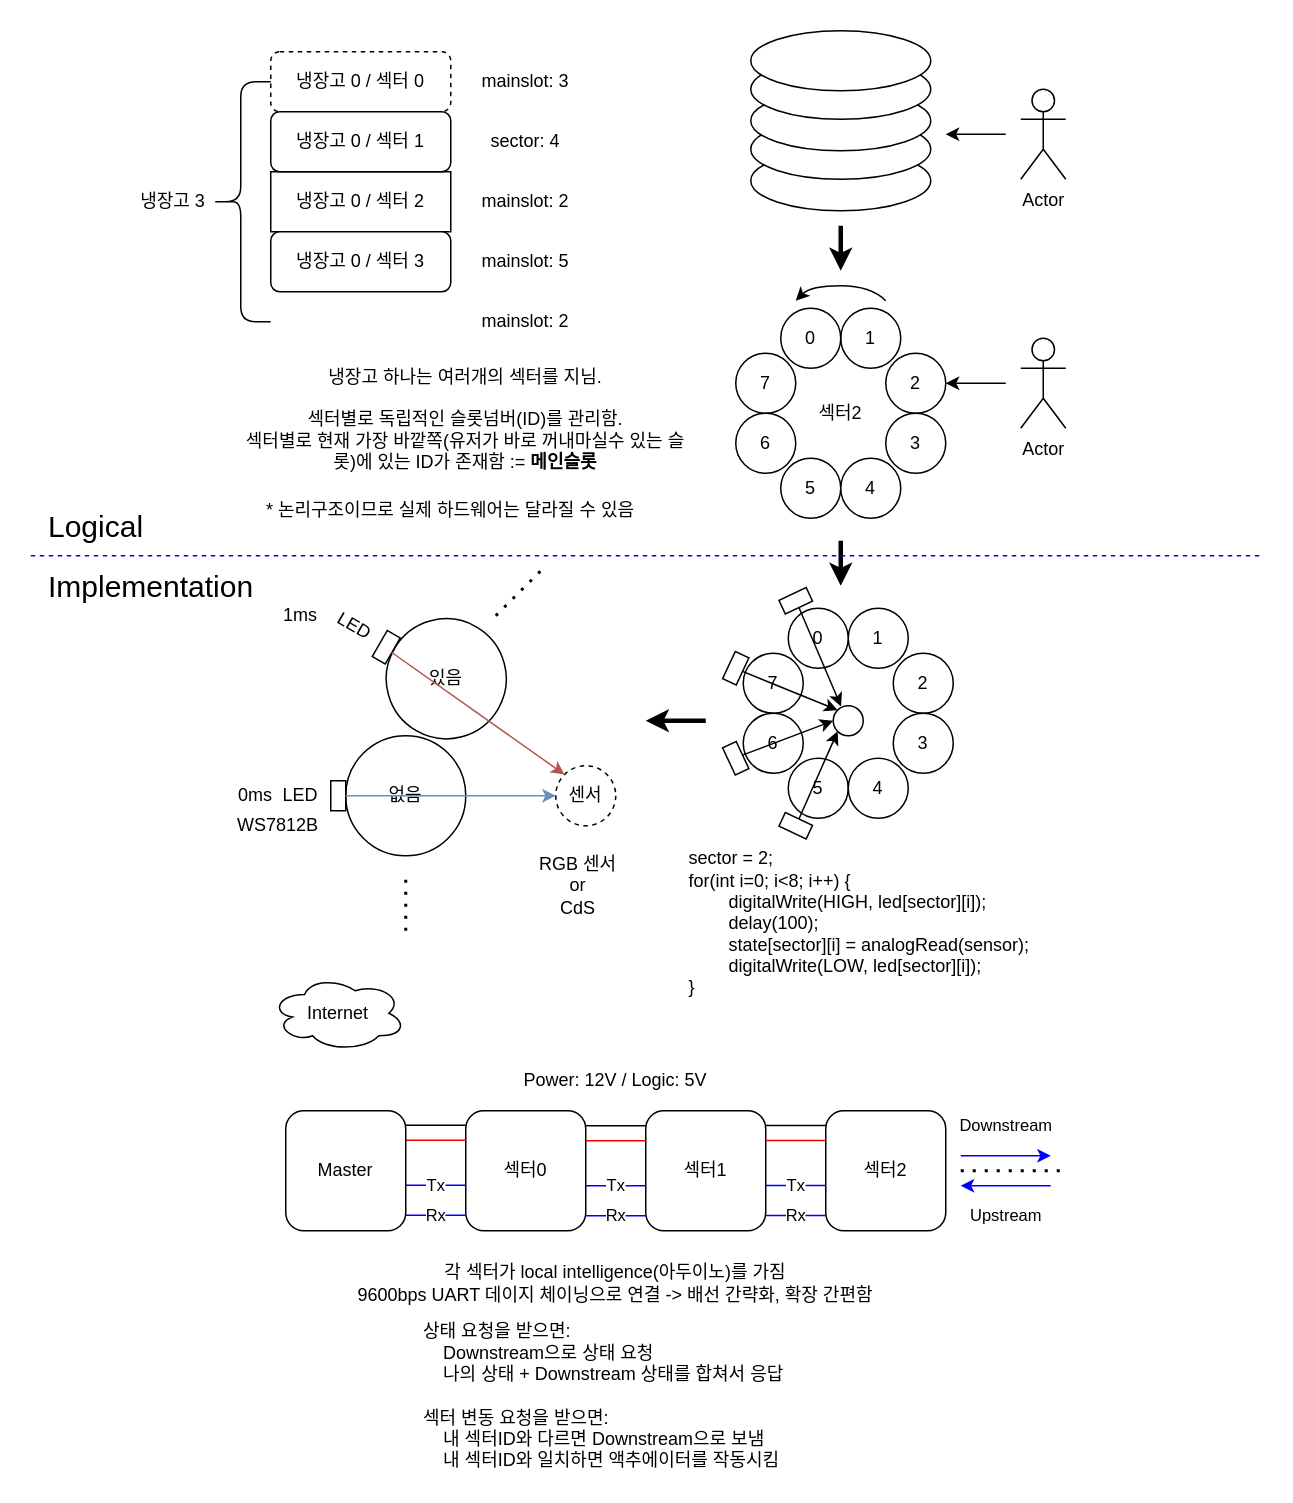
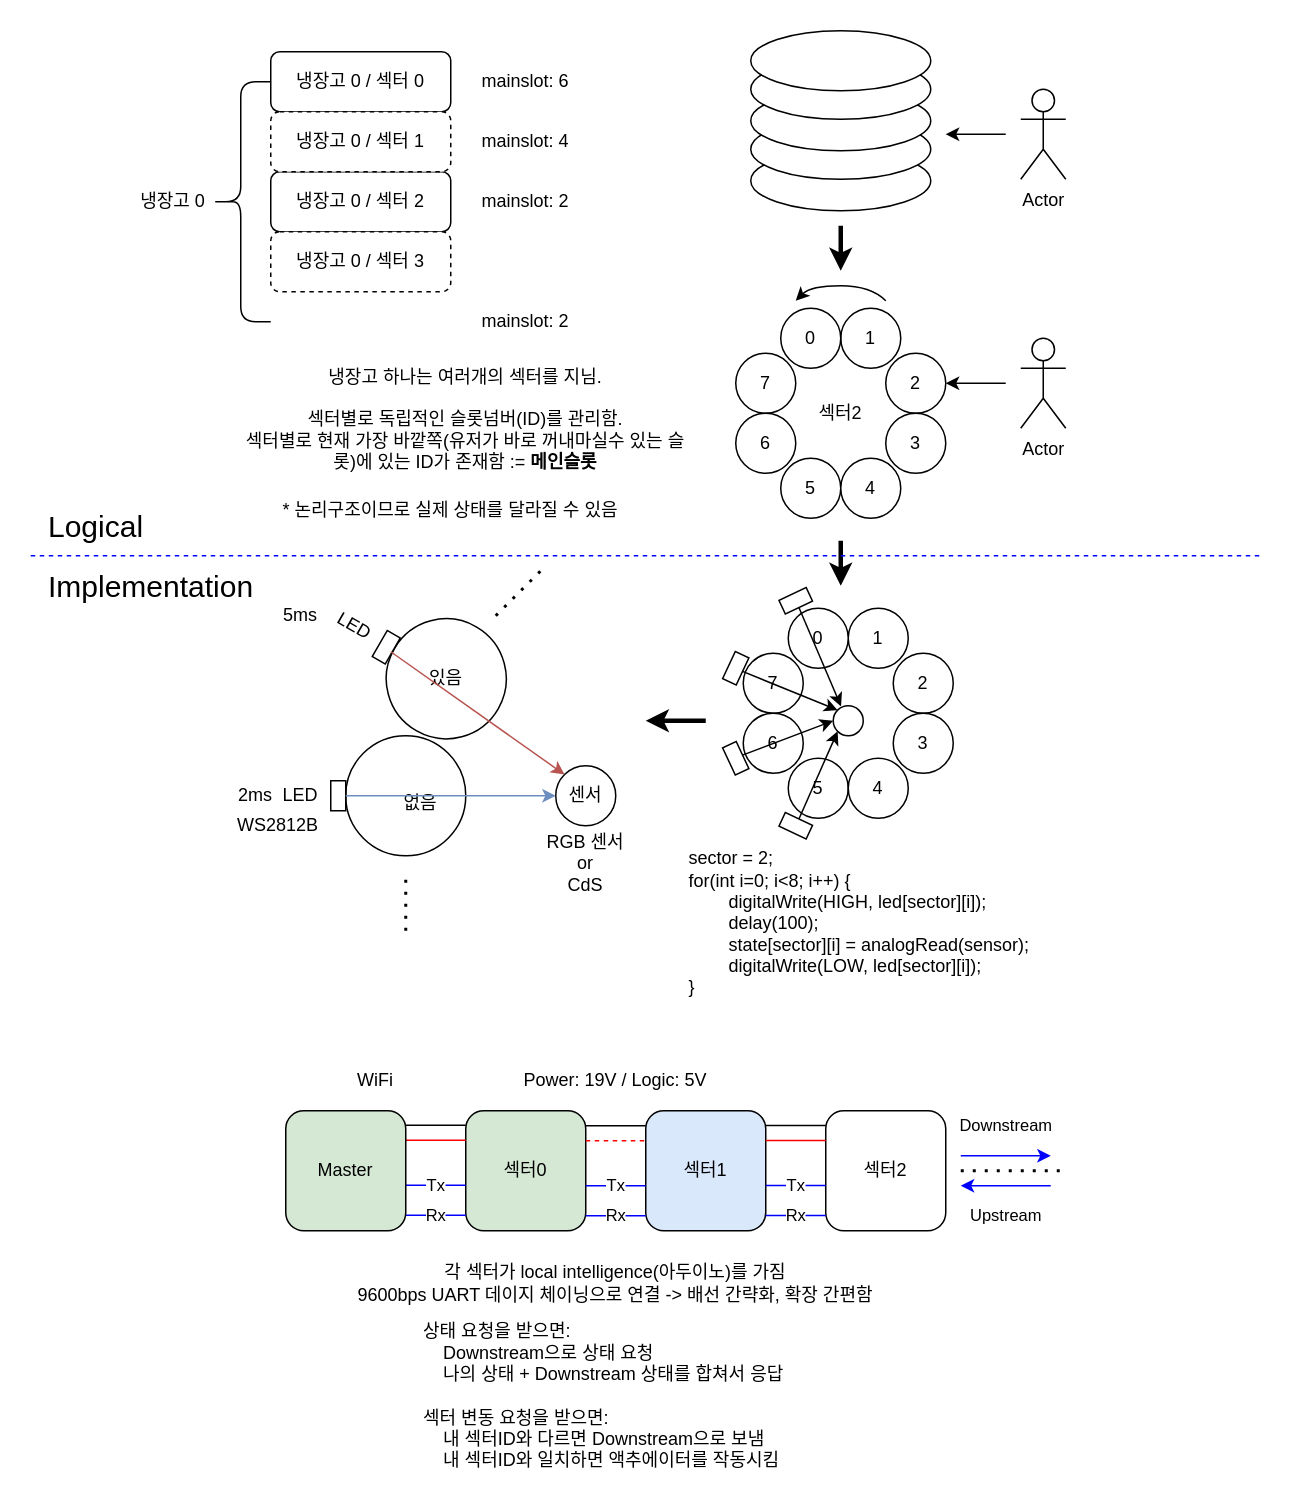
- <mxCell id="2" value="냉장고 0 / 섹터 0" style="rounded=1;whiteSpace=wrap;html=1;dashed=1;" parent="1" vertex="1"><mxGeometry x="180" y="34" width="120" height="40" as="geometry" /></mxCell>
+ <mxCell id="2" value="냉장고 0 / 섹터 0" style="rounded=1;whiteSpace=wrap;html=1;" parent="1" vertex="1"><mxGeometry x="180" y="34" width="120" height="40" as="geometry" /></mxCell>
- <mxCell id="8" value="mainslot: 3" style="text;html=1;strokeColor=none;fillColor=none;align=center;verticalAlign=middle;whiteSpace=wrap;rounded=0;" parent="1" vertex="1"><mxGeometry x="310" y="44" width="80" height="20" as="geometry" /></mxCell>
+ <mxCell id="8" value="mainslot: 6" style="text;html=1;strokeColor=none;fillColor=none;align=center;verticalAlign=middle;whiteSpace=wrap;rounded=0;" parent="1" vertex="1"><mxGeometry x="310" y="44" width="80" height="20" as="geometry" /></mxCell>
- <mxCell id="4" value="냉장고 0 / 섹터 1" style="rounded=1;whiteSpace=wrap;html=1;" parent="1" vertex="1"><mxGeometry x="180" y="74" width="120" height="40" as="geometry" /></mxCell>
+ <mxCell id="4" value="냉장고 0 / 섹터 1" style="rounded=1;whiteSpace=wrap;html=1;dashed=1;" parent="1" vertex="1"><mxGeometry x="180" y="74" width="120" height="40" as="geometry" /></mxCell>
- <mxCell id="9" value="sector: 4" style="text;html=1;strokeColor=none;fillColor=none;align=center;verticalAlign=middle;whiteSpace=wrap;rounded=0;" parent="1" vertex="1"><mxGeometry x="310" y="84" width="80" height="20" as="geometry" /></mxCell>
+ <mxCell id="9" value="mainslot: 4" style="text;html=1;strokeColor=none;fillColor=none;align=center;verticalAlign=middle;whiteSpace=wrap;rounded=0;" parent="1" vertex="1"><mxGeometry x="310" y="84" width="80" height="20" as="geometry" /></mxCell>
- <mxCell id="7" value="냉장고 3" style="text;html=1;strokeColor=none;fillColor=none;align=center;verticalAlign=middle;whiteSpace=wrap;rounded=0;" parent="1" vertex="1"><mxGeometry x="90" y="124" width="50" height="20" as="geometry" /></mxCell>
+ <mxCell id="7" value="냉장고 0" style="text;html=1;strokeColor=none;fillColor=none;align=center;verticalAlign=middle;whiteSpace=wrap;rounded=0;" parent="1" vertex="1"><mxGeometry x="90" y="124" width="50" height="20" as="geometry" /></mxCell>
- <mxCell id="3" value="냉장고 0 / 섹터 2" style="whiteSpace=wrap;html=1;rounded=0;" parent="1" vertex="1"><mxGeometry x="180" y="114" width="120" height="40" as="geometry" /></mxCell>
+ <mxCell id="3" value="냉장고 0 / 섹터 2" style="rounded=1;whiteSpace=wrap;html=1;" parent="1" vertex="1"><mxGeometry x="180" y="114" width="120" height="40" as="geometry" /></mxCell>
- <mxCell id="5" value="냉장고 0 / 섹터 3" style="rounded=1;whiteSpace=wrap;html=1;" parent="1" vertex="1"><mxGeometry x="180" y="154" width="120" height="40" as="geometry" /></mxCell>
+ <mxCell id="5" value="냉장고 0 / 섹터 3" style="rounded=1;whiteSpace=wrap;html=1;dashed=1;" parent="1" vertex="1"><mxGeometry x="180" y="154" width="120" height="40" as="geometry" /></mxCell>
- <mxCell id="11" value="mainslot: 5" style="text;html=1;strokeColor=none;fillColor=none;align=center;verticalAlign=middle;whiteSpace=wrap;rounded=0;" parent="1" vertex="1"><mxGeometry x="310" y="164" width="80" height="20" as="geometry" /></mxCell>
- <mxCell id="25" value="* 논리구조이므로 실제 하드웨어는 달라질 수 있음" style="text;html=1;strokeColor=none;fillColor=none;align=center;verticalAlign=middle;whiteSpace=wrap;rounded=0;" parent="1" vertex="1"><mxGeometry x="160" y="320" width="280" height="40" as="geometry" /></mxCell>
+ <mxCell id="25" value="* 논리구조이므로 실제 상태를 달라질 수 있음" style="text;html=1;strokeColor=none;fillColor=none;align=center;verticalAlign=middle;whiteSpace=wrap;rounded=0;" parent="1" vertex="1"><mxGeometry x="160" y="320" width="280" height="40" as="geometry" /></mxCell>
- <mxCell id="50" value="1ms" style="text;html=1;strokeColor=none;fillColor=none;align=center;verticalAlign=middle;whiteSpace=wrap;rounded=0;" parent="1" vertex="1"><mxGeometry x="180" y="400" width="40" height="20" as="geometry" /></mxCell>
+ <mxCell id="50" value="5ms" style="text;html=1;strokeColor=none;fillColor=none;align=center;verticalAlign=middle;whiteSpace=wrap;rounded=0;" parent="1" vertex="1"><mxGeometry x="180" y="400" width="40" height="20" as="geometry" /></mxCell>
- <mxCell id="49" value="0ms" style="text;html=1;strokeColor=none;fillColor=none;align=center;verticalAlign=middle;whiteSpace=wrap;rounded=0;" parent="1" vertex="1"><mxGeometry x="150" y="520" width="40" height="20" as="geometry" /></mxCell>
+ <mxCell id="49" value="2ms" style="text;html=1;strokeColor=none;fillColor=none;align=center;verticalAlign=middle;whiteSpace=wrap;rounded=0;" parent="1" vertex="1"><mxGeometry x="150" y="520" width="40" height="20" as="geometry" /></mxCell>
- <mxCell id="38" value="없음" style="text;html=1;strokeColor=none;fillColor=none;align=center;verticalAlign=middle;whiteSpace=wrap;rounded=0;" parent="34" vertex="1"><mxGeometry x="70" y="30" width="40" height="20" as="geometry" /></mxCell>
+ <mxCell id="38" value="없음" style="text;html=1;strokeColor=none;fillColor=none;align=center;verticalAlign=middle;whiteSpace=wrap;rounded=0;" parent="34" vertex="1"><mxGeometry x="80" y="35" width="40" height="20" as="geometry" /></mxCell>
- <mxCell id="33" value="센서" style="ellipse;whiteSpace=wrap;html=1;aspect=fixed;dashed=1;" parent="1" vertex="1"><mxGeometry x="370" y="510" width="40" height="40" as="geometry" /></mxCell>
+ <mxCell id="33" value="센서" style="ellipse;whiteSpace=wrap;html=1;aspect=fixed;" parent="1" vertex="1"><mxGeometry x="370" y="510" width="40" height="40" as="geometry" /></mxCell>
- <mxCell id="39" value="WS7812B" style="text;html=1;strokeColor=none;fillColor=none;align=center;verticalAlign=middle;whiteSpace=wrap;rounded=0;" parent="34" vertex="1"><mxGeometry x="-30" y="50" width="70" height="20" as="geometry" /></mxCell>
+ <mxCell id="39" value="WS2812B" style="text;html=1;strokeColor=none;fillColor=none;align=center;verticalAlign=middle;whiteSpace=wrap;rounded=0;" parent="34" vertex="1"><mxGeometry x="-30" y="50" width="70" height="20" as="geometry" /></mxCell>
- <mxCell id="73" value="RGB 센서&lt;br&gt;or&lt;br&gt;CdS" style="text;html=1;strokeColor=none;fillColor=none;align=center;verticalAlign=middle;whiteSpace=wrap;rounded=0;" parent="1" vertex="1"><mxGeometry x="345" y="565" width="80" height="50" as="geometry" /></mxCell>
+ <mxCell id="73" value="RGB 센서&lt;br&gt;or&lt;br&gt;CdS" style="text;html=1;strokeColor=none;fillColor=none;align=center;verticalAlign=middle;whiteSpace=wrap;rounded=0;" parent="1" vertex="1"><mxGeometry x="350" y="550" width="80" height="50" as="geometry" /></mxCell>
- <mxCell id="92" value="Internet" style="ellipse;shape=cloud;whiteSpace=wrap;html=1;" parent="1" vertex="1"><mxGeometry x="180" y="650" width="90" height="50" as="geometry" /></mxCell>
+ <mxCell id="93" value="WiFi" style="text;html=1;strokeColor=none;fillColor=none;align=center;verticalAlign=middle;whiteSpace=wrap;rounded=0;" parent="1" vertex="1"><mxGeometry x="230" y="710" width="40" height="20" as="geometry" /></mxCell>
- <mxCell id="94" value="Power: 12V / Logic: 5V" style="text;html=1;strokeColor=none;fillColor=none;align=center;verticalAlign=middle;whiteSpace=wrap;rounded=0;" parent="1" vertex="1"><mxGeometry x="330" y="710" width="160" height="20" as="geometry" /></mxCell>
+ <mxCell id="94" value="Power: 19V / Logic: 5V" style="text;html=1;strokeColor=none;fillColor=none;align=center;verticalAlign=middle;whiteSpace=wrap;rounded=0;" parent="1" vertex="1"><mxGeometry x="330" y="710" width="160" height="20" as="geometry" /></mxCell>
- <mxCell id="77" value="" style="endArrow=none;html=1;strokeWidth=1;entryX=0;entryY=0.25;entryDx=0;entryDy=0;exitX=1;exitY=0.25;exitDx=0;exitDy=0;strokeColor=#FF0000;" parent="1" source="74" target="75" edge="1"><mxGeometry width="50" height="50" relative="1" as="geometry"><mxPoint x="391" y="760" as="sourcePoint" /><mxPoint x="480" y="740" as="targetPoint" /></mxGeometry></mxCell>
+ <mxCell id="77" value="" style="endArrow=none;html=1;strokeWidth=1;entryX=0;entryY=0.25;entryDx=0;entryDy=0;exitX=1;exitY=0.25;exitDx=0;exitDy=0;strokeColor=#FF0000;dashed=1;" parent="1" source="74" target="75" edge="1"><mxGeometry width="50" height="50" relative="1" as="geometry"><mxPoint x="391" y="760" as="sourcePoint" /><mxPoint x="480" y="740" as="targetPoint" /></mxGeometry></mxCell>
- <mxCell id="91" value="Master" style="rounded=1;whiteSpace=wrap;html=1;" parent="1" vertex="1"><mxGeometry x="190" y="740" width="80" height="80" as="geometry" /></mxCell>
+ <mxCell id="91" value="Master" style="rounded=1;whiteSpace=wrap;html=1;fillColor=#d5e8d4;" parent="1" vertex="1"><mxGeometry x="190" y="740" width="80" height="80" as="geometry" /></mxCell>
- <mxCell id="74" value="섹터0" style="rounded=1;whiteSpace=wrap;html=1;" parent="1" vertex="1"><mxGeometry x="310" y="740" width="80" height="80" as="geometry" /></mxCell>
+ <mxCell id="74" value="섹터0" style="rounded=1;whiteSpace=wrap;html=1;fillColor=#d5e8d4;" parent="1" vertex="1"><mxGeometry x="310" y="740" width="80" height="80" as="geometry" /></mxCell>
- <mxCell id="75" value="섹터1" style="rounded=1;whiteSpace=wrap;html=1;" parent="1" vertex="1"><mxGeometry x="430" y="740" width="80" height="80" as="geometry" /></mxCell>
+ <mxCell id="75" value="섹터1" style="rounded=1;whiteSpace=wrap;html=1;fillColor=#dae8fc;" parent="1" vertex="1"><mxGeometry x="430" y="740" width="80" height="80" as="geometry" /></mxCell>
